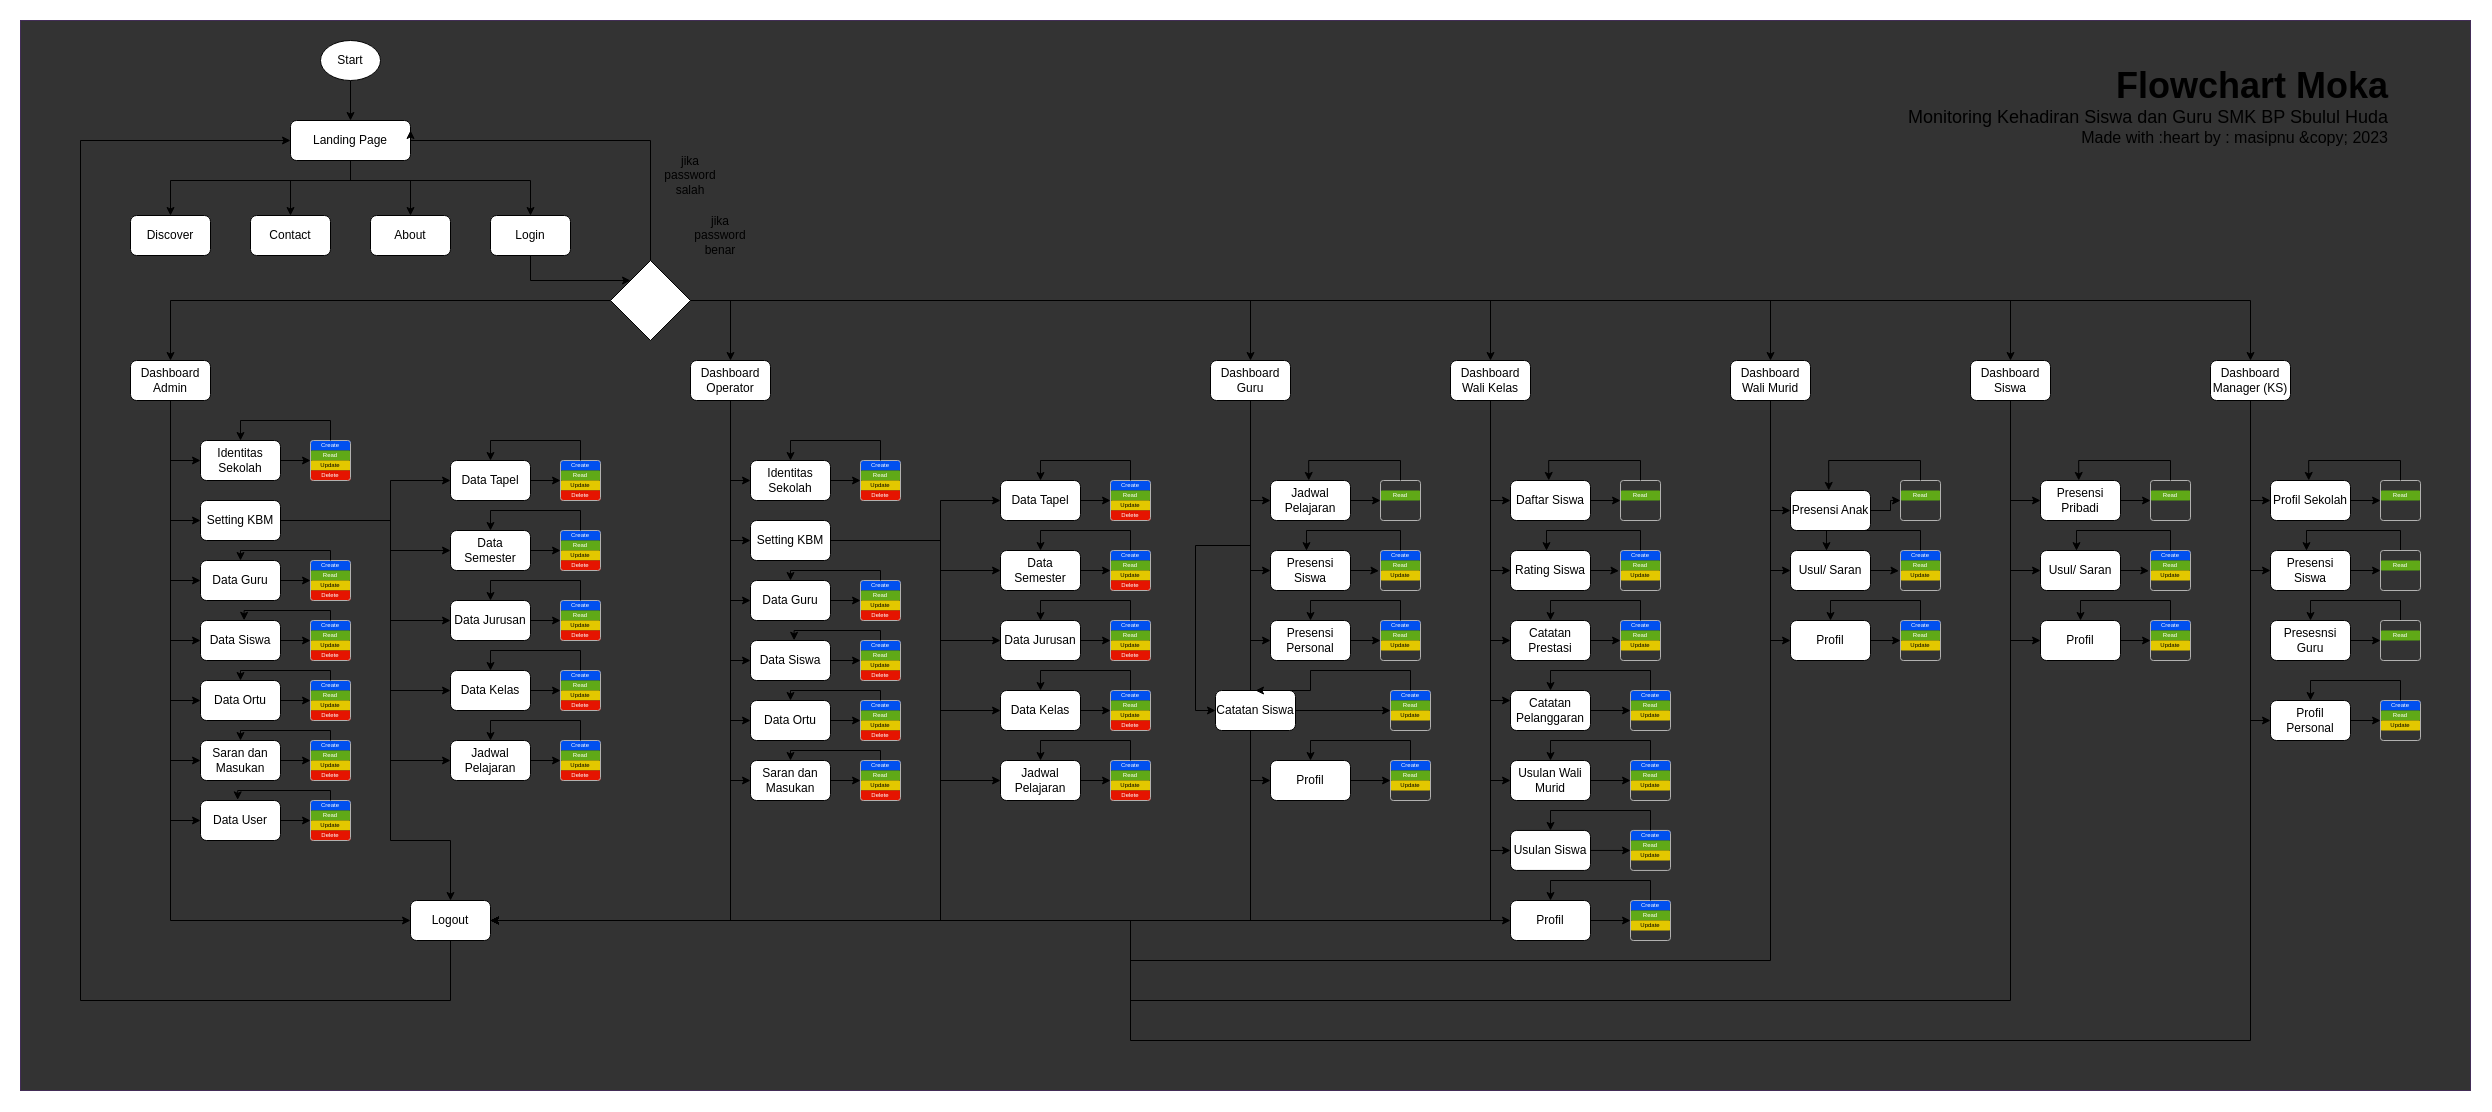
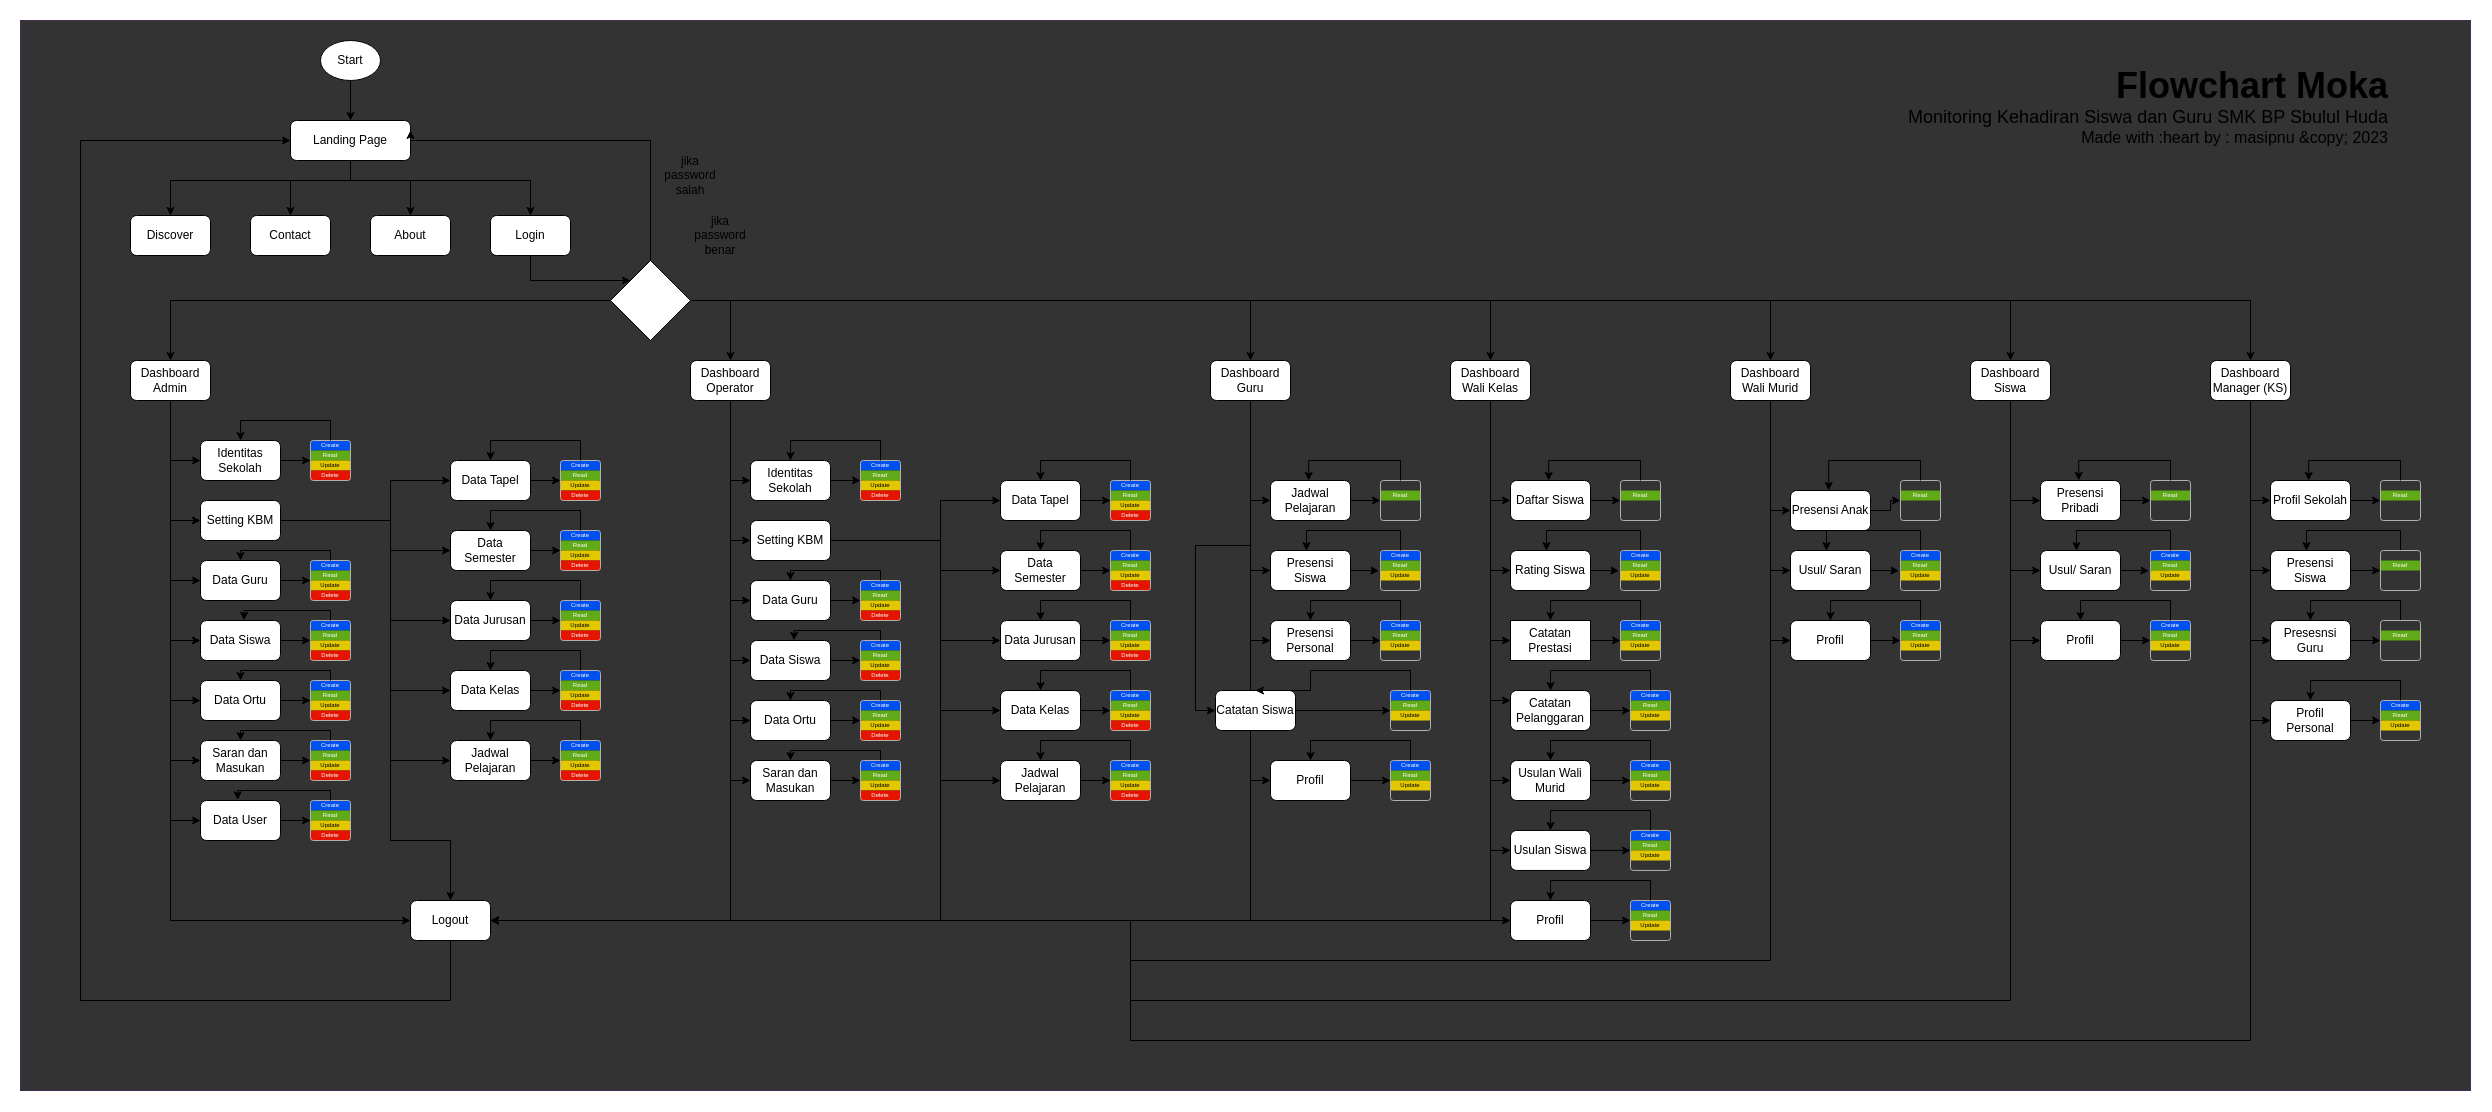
- <mxCell id="323" value="Catatan&lt;br&gt;Prestasi" style="rounded=1;whiteSpace=wrap;html=1;" vertex="1" parent="1"><mxGeometry x="1510" y="620" width="80" height="40" as="geometry" /></mxCell>
+ <mxCell id="323" value="Catatan&lt;br&gt;Prestasi" style="whiteSpace=wrap;html=1;rounded=0;" vertex="1" parent="1"><mxGeometry x="1510" y="620" width="80" height="40" as="geometry" /></mxCell>
+ <mxCell id="69" style="edgeStyle=orthogonalEdgeStyle;rounded=0;orthogonalLoop=1;jettySize=auto;html=1;entryX=0;entryY=0.5;entryDx=0;entryDy=0;fontSize=6;" edge="1" parent="1" source="72" target="426"><mxGeometry relative="1" as="geometry" /></mxCell>
